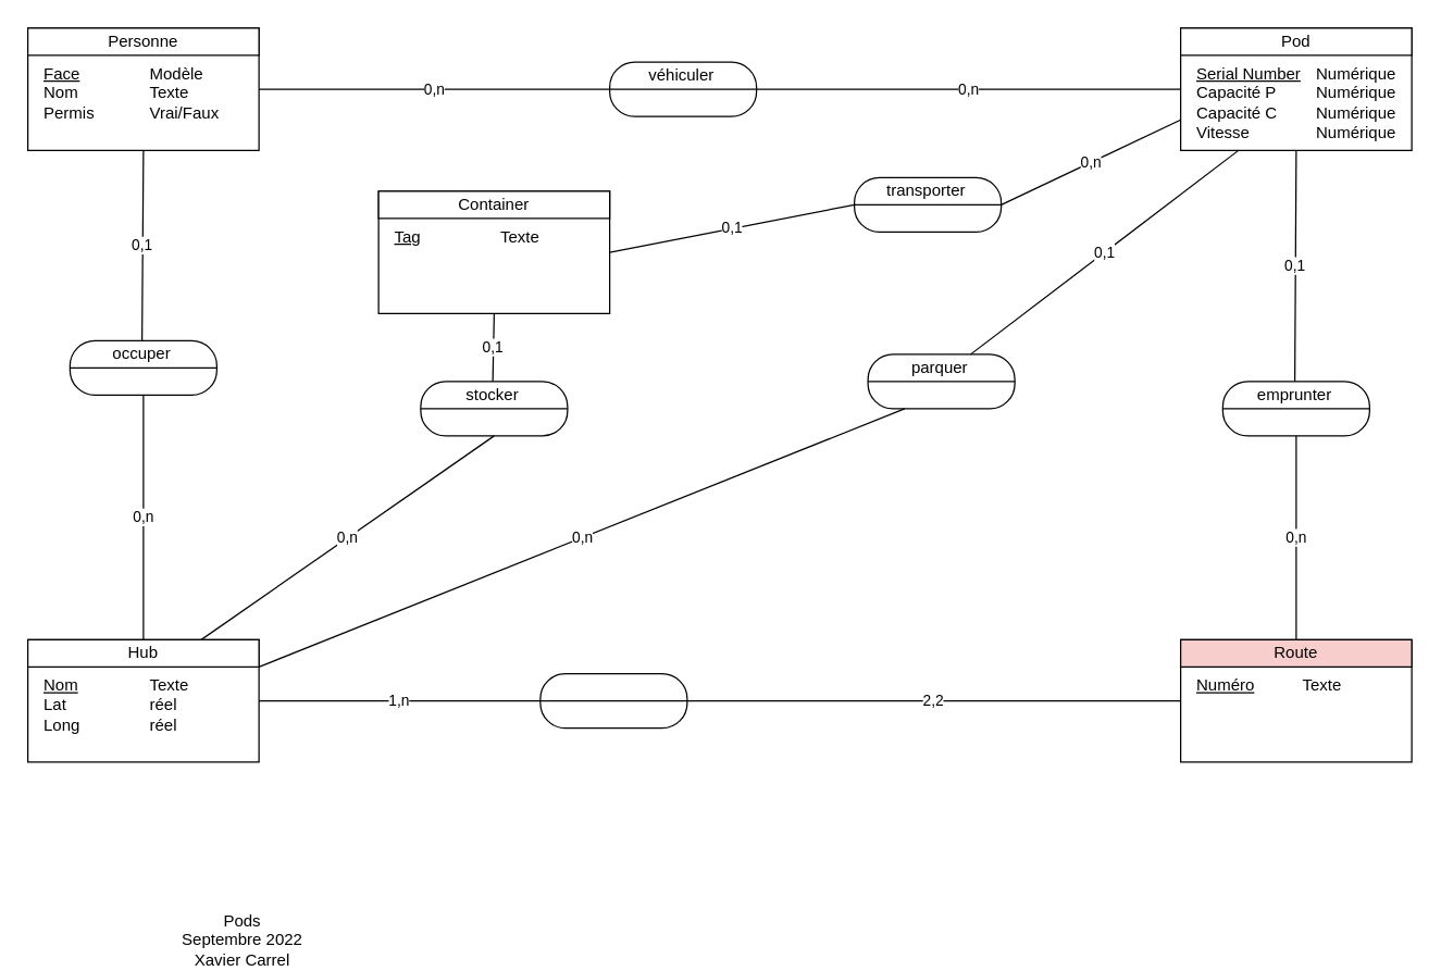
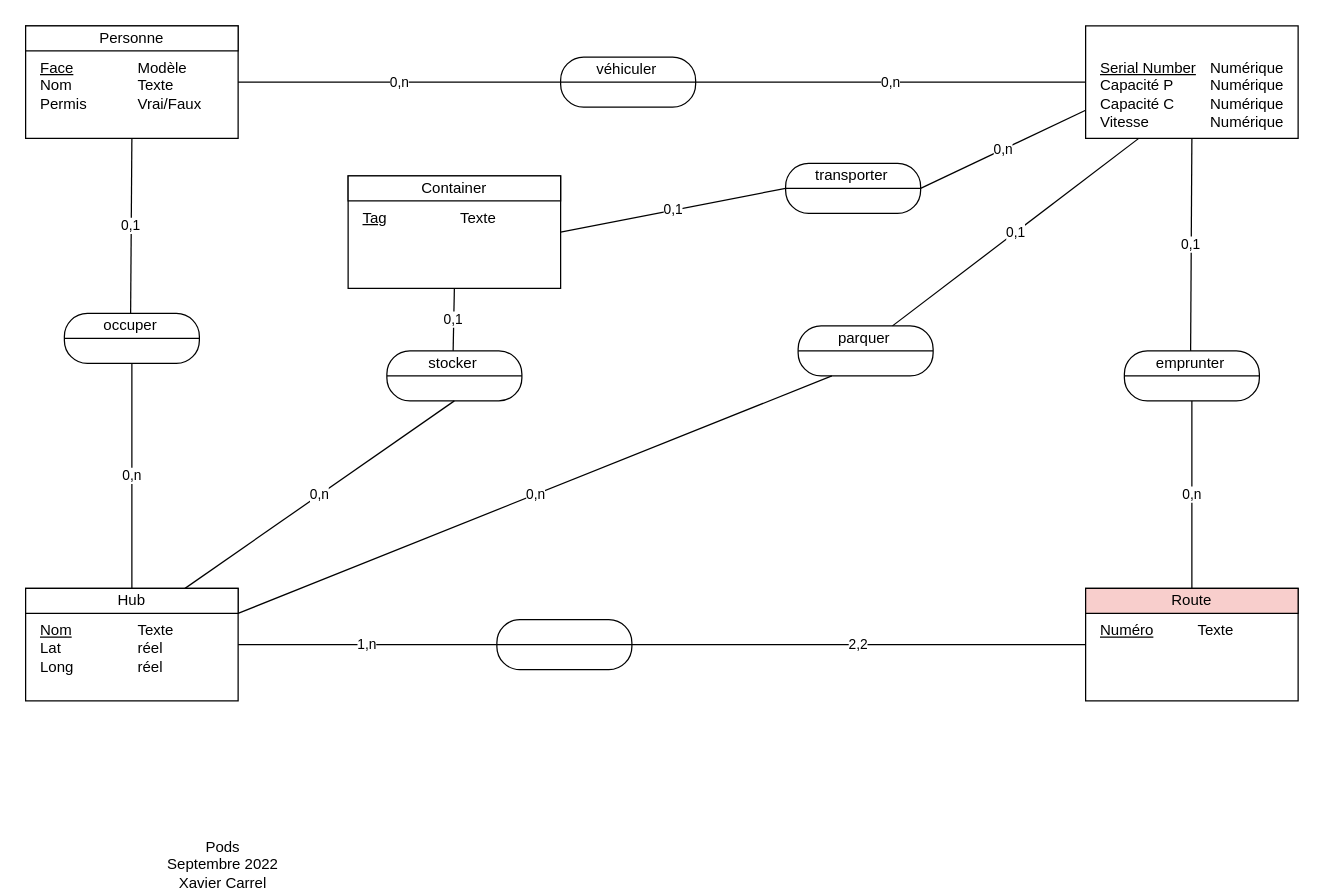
- <mxCell id="15" value="Pod" style="rounded=0;whiteSpace=wrap;html=1;" parent="13" vertex="1"><mxGeometry width="170" height="20" as="geometry" /></mxCell>
